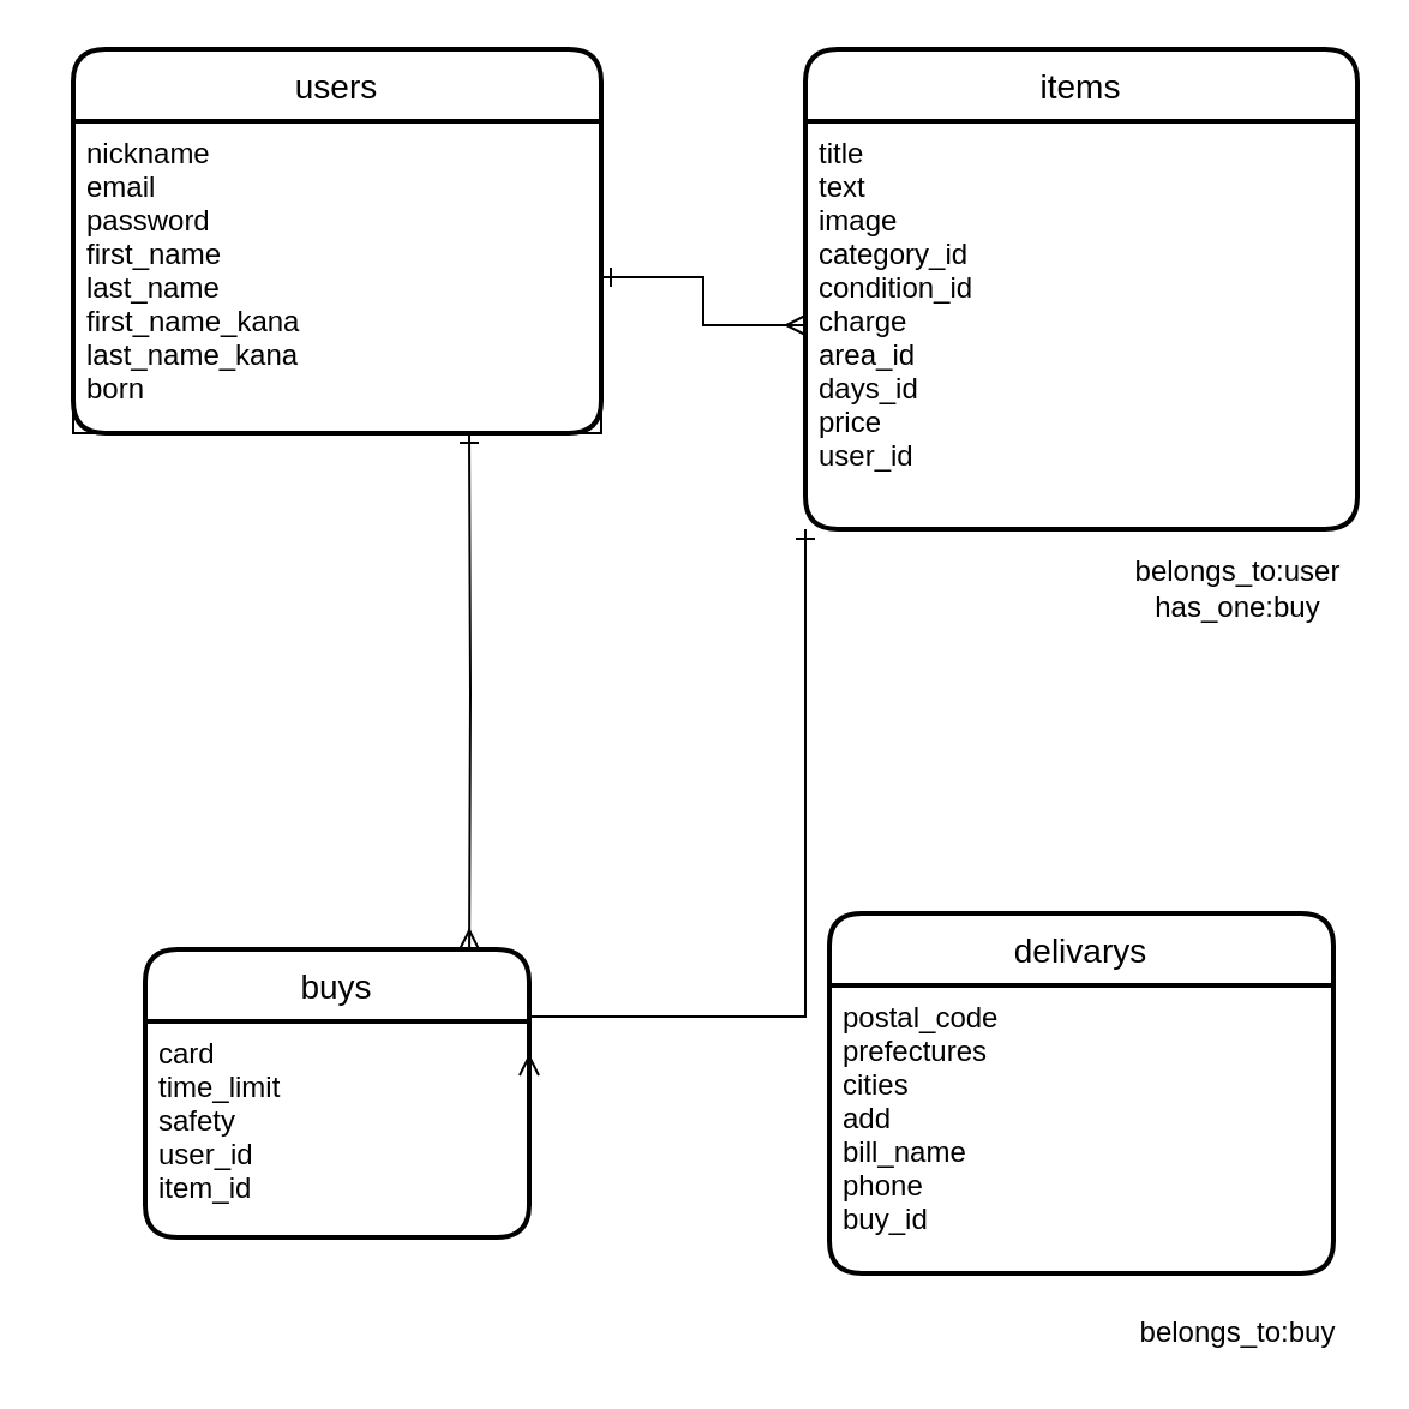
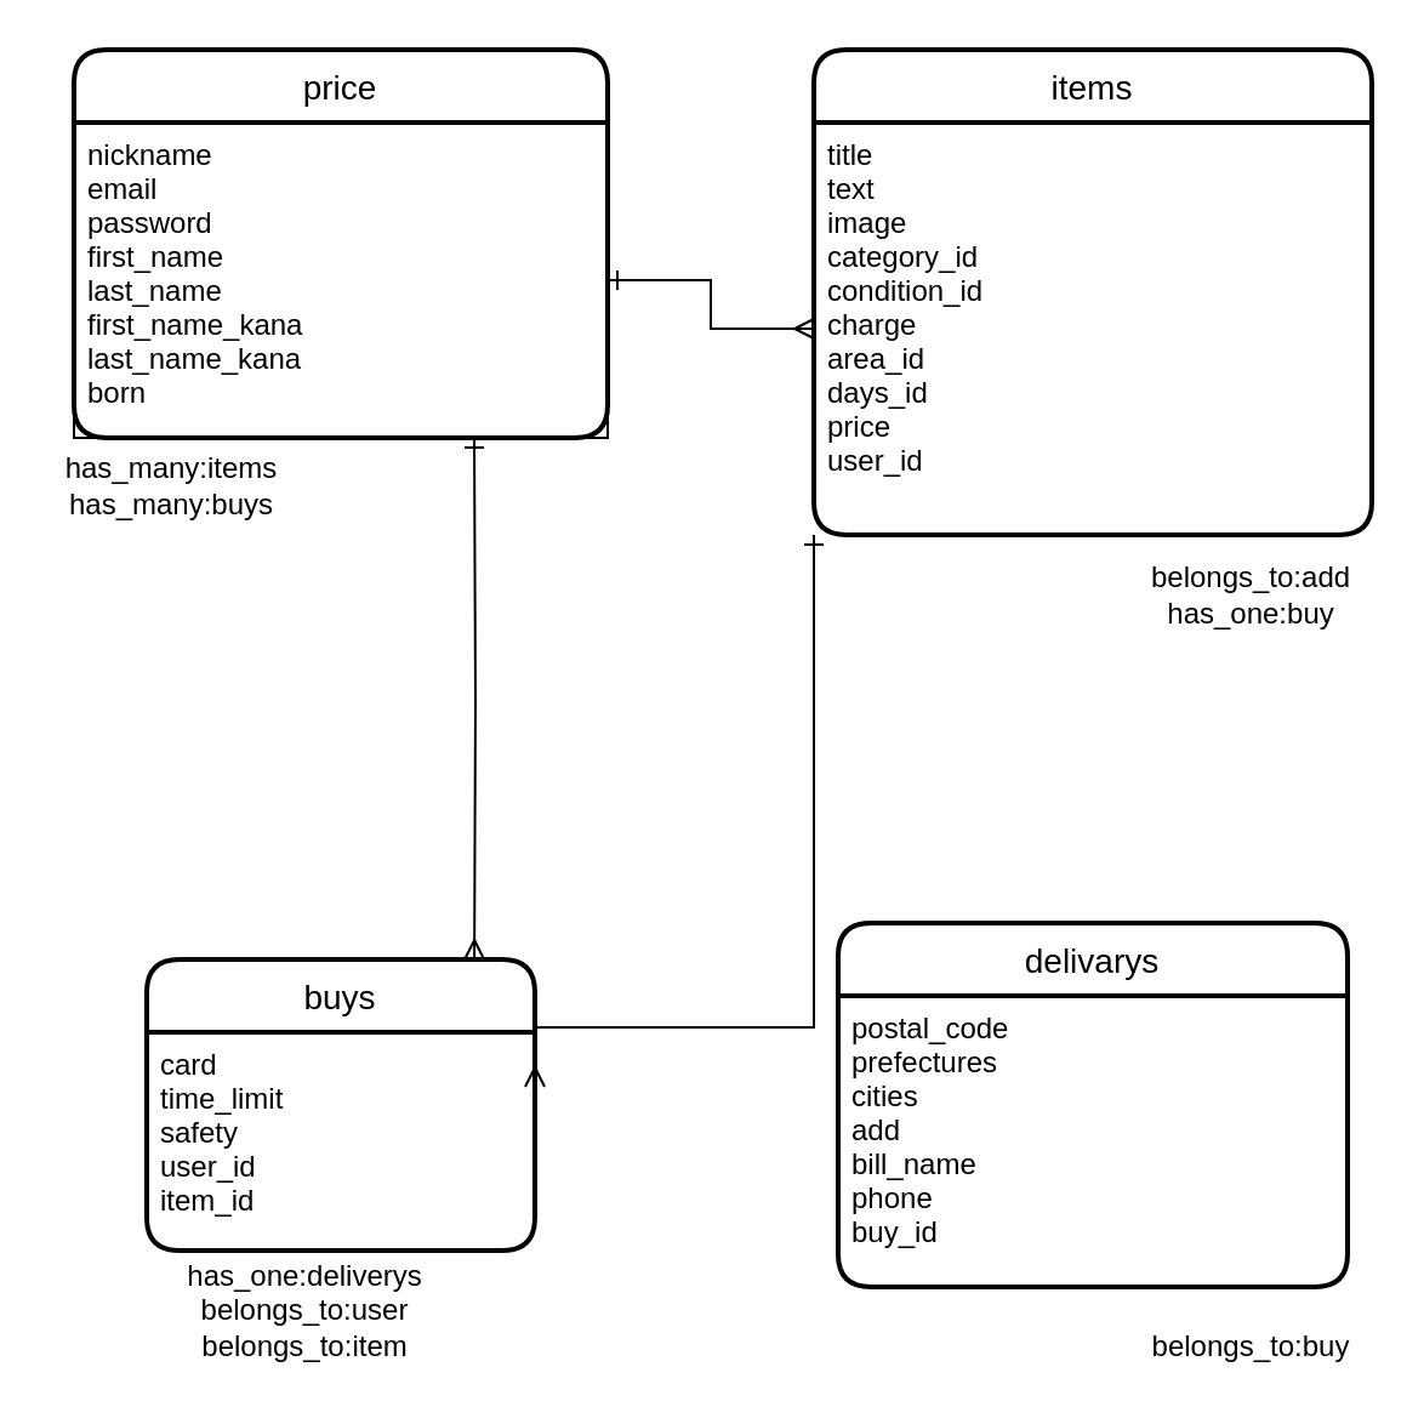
- <mxCell id="10" value="users" style="swimlane;childLayout=stackLayout;horizontal=1;startSize=30;horizontalStack=0;rounded=1;fontSize=14;fontStyle=0;strokeWidth=2;resizeParent=0;resizeLast=1;shadow=0;dashed=0;align=center;" vertex="1" parent="1"><mxGeometry x="30" y="20" width="220" height="160" as="geometry" /></mxCell>
+ <mxCell id="10" value="price" style="swimlane;childLayout=stackLayout;horizontal=1;startSize=30;horizontalStack=0;rounded=1;fontSize=14;fontStyle=0;strokeWidth=2;resizeParent=0;resizeLast=1;shadow=0;dashed=0;align=center;" vertex="1" parent="1"><mxGeometry x="30" y="20" width="220" height="160" as="geometry" /></mxCell>
+ <mxCell id="12" value="has_many:items&lt;br&gt;has_many:buys" style="text;html=1;align=center;verticalAlign=middle;resizable=0;points=[];autosize=1;" vertex="1" parent="1"><mxGeometry x="20" y="185" width="100" height="30" as="geometry" /></mxCell>
- <mxCell id="2" value="belongs_to:user&lt;br&gt;has_one:buy" style="text;html=1;align=center;verticalAlign=middle;resizable=0;points=[];autosize=1;" vertex="1" parent="1"><mxGeometry x="465" y="230" width="100" height="30" as="geometry" /></mxCell>
+ <mxCell id="2" value="belongs_to:add&lt;br&gt;has_one:buy" style="text;html=1;align=center;verticalAlign=middle;resizable=0;points=[];autosize=1;" vertex="1" parent="1"><mxGeometry x="465" y="230" width="100" height="30" as="geometry" /></mxCell>
+ <mxCell id="4" value="has_one:deliverys&lt;br&gt;belongs_to:user&lt;br&gt;belongs_to:item" style="text;html=1;align=center;verticalAlign=middle;resizable=0;points=[];autosize=1;" vertex="1" parent="1"><mxGeometry x="70" y="515" width="110" height="50" as="geometry" /></mxCell>
